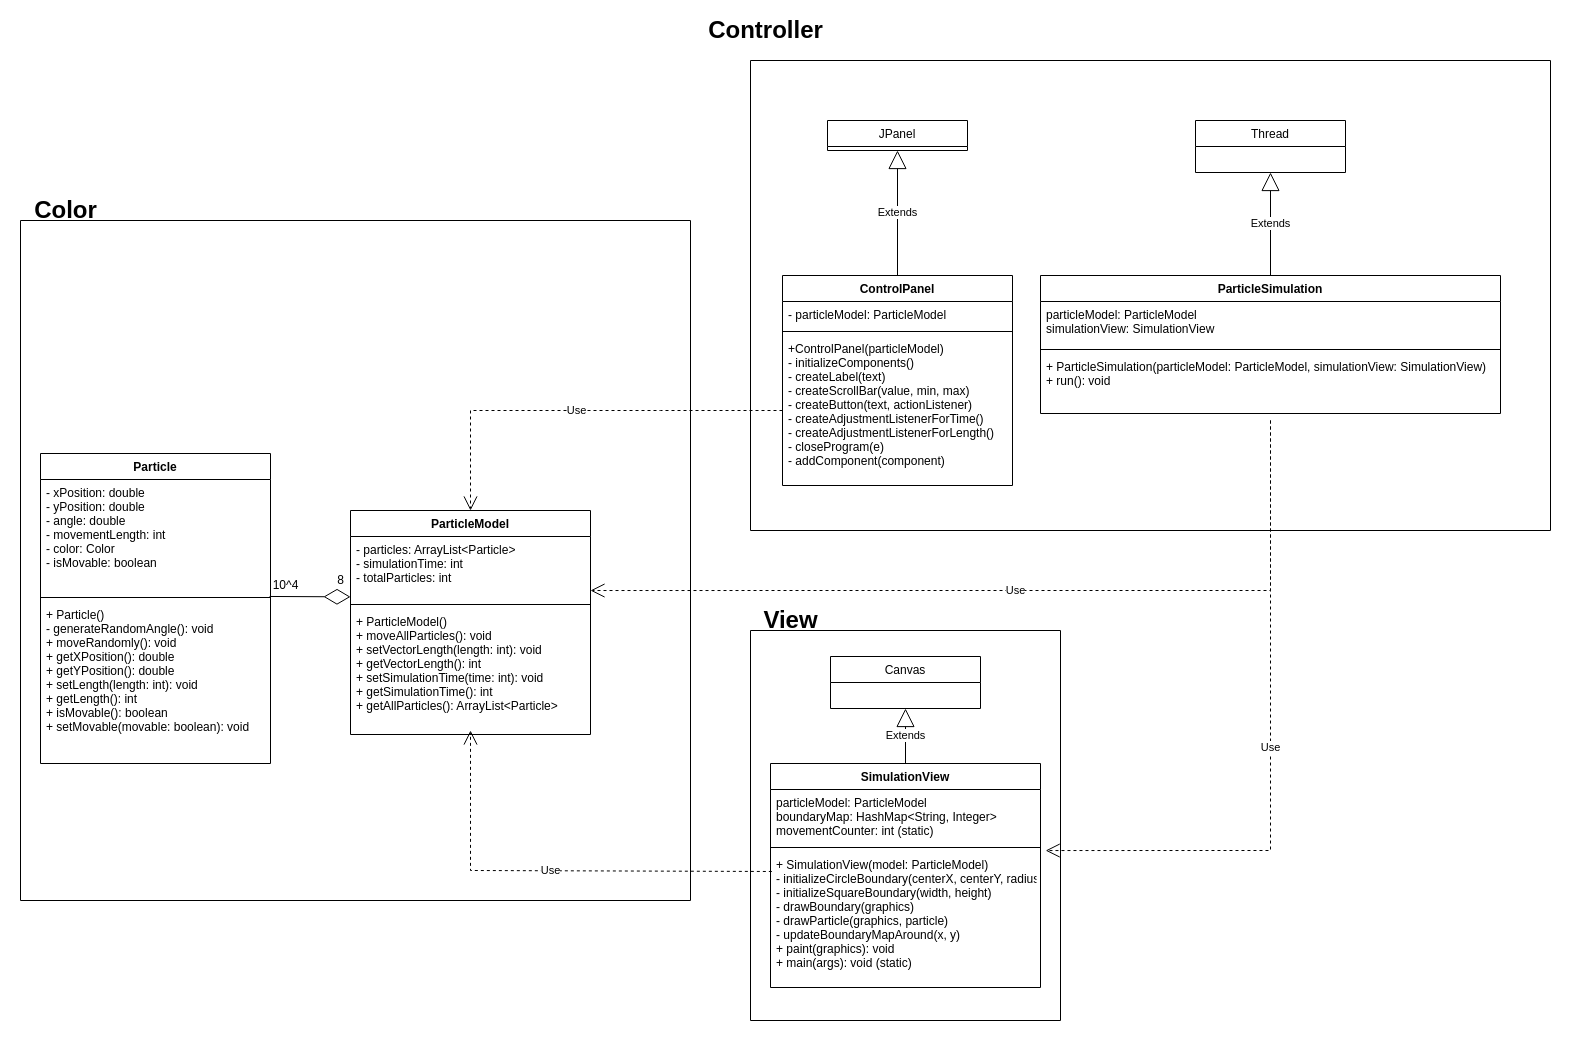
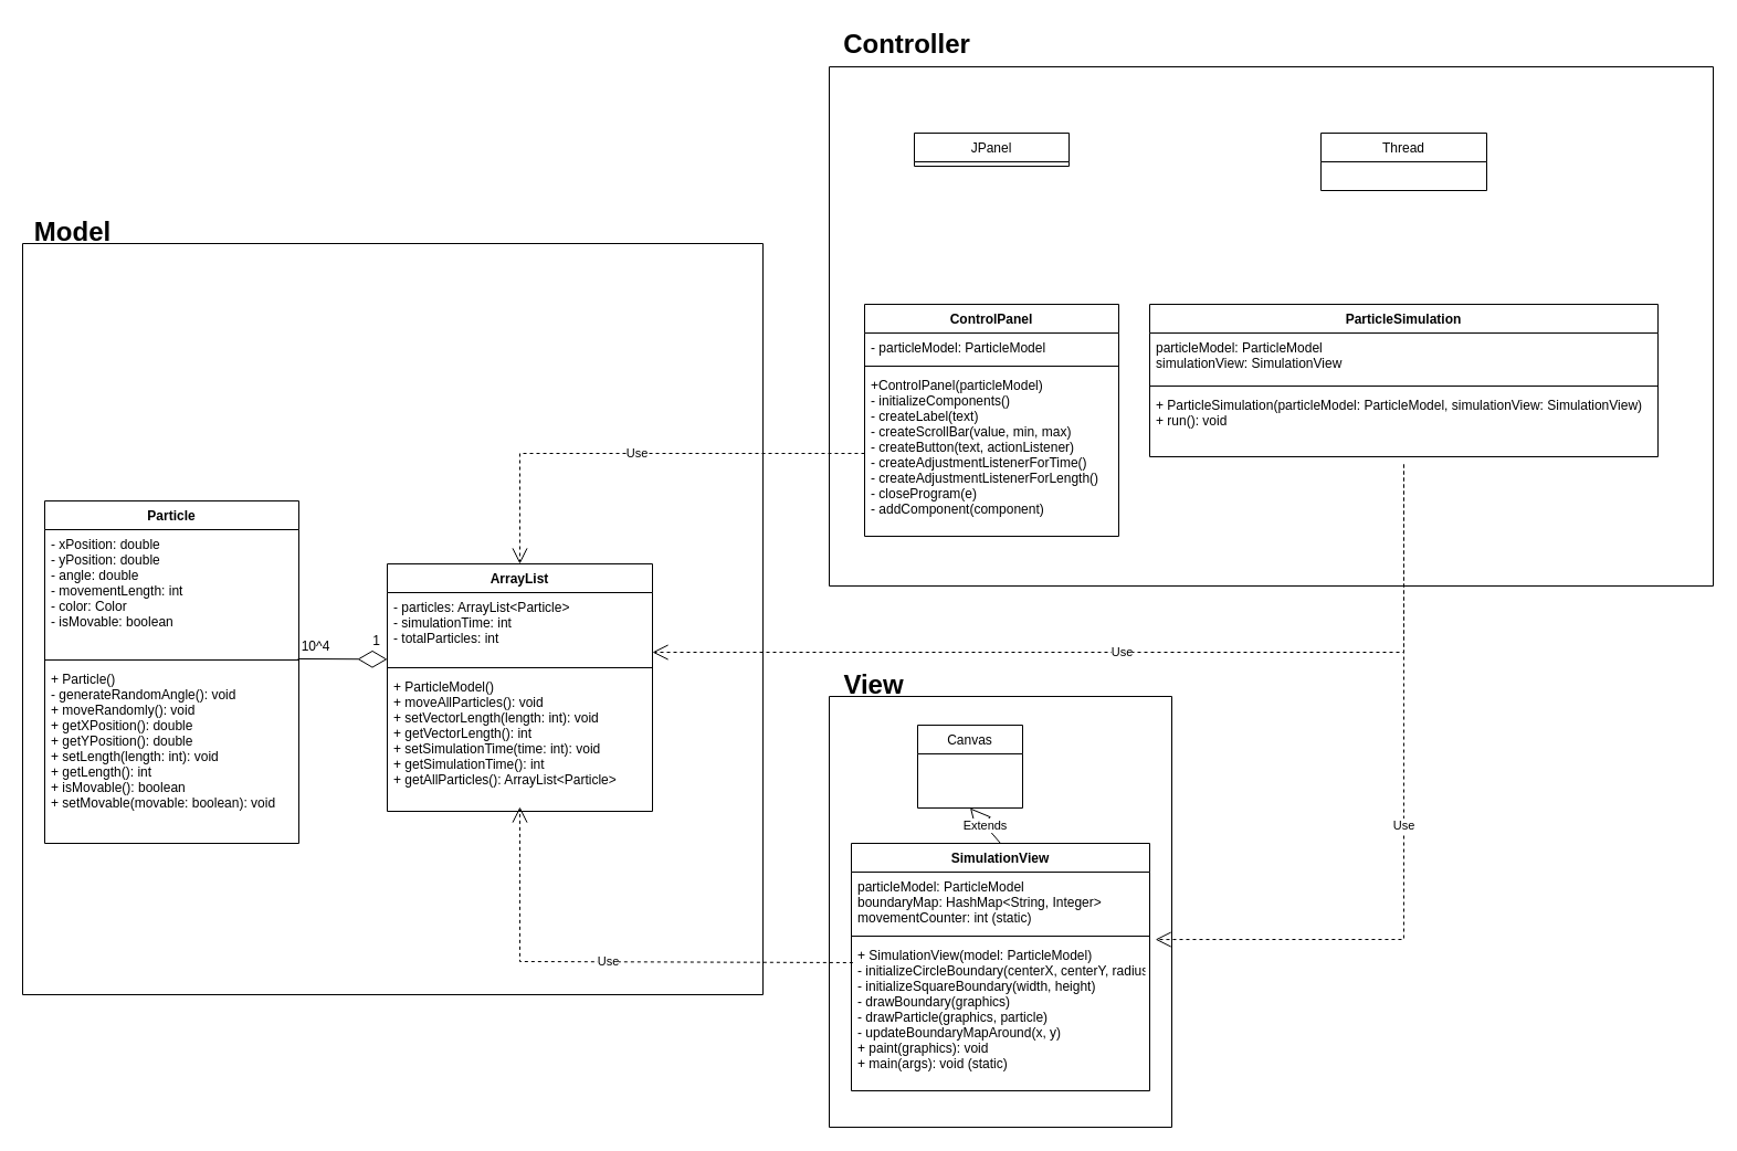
- <mxCell id="38" value="&lt;b&gt;&lt;font style=&quot;font-size: 24px;&quot;&gt;Controller&lt;/font&gt;&lt;/b&gt;" style="text;html=1;align=center;verticalAlign=middle;resizable=0;points=[];autosize=1;strokeColor=none;fillColor=none;" parent="1" vertex="1"><mxGeometry x="695" y="10" width="140" height="40" as="geometry" /></mxCell>
+ <mxCell id="38" value="&lt;b&gt;&lt;font style=&quot;font-size: 24px;&quot;&gt;Controller&lt;/font&gt;&lt;/b&gt;" style="text;html=1;align=center;verticalAlign=middle;resizable=0;points=[];autosize=1;strokeColor=none;fillColor=none;" parent="1" vertex="1"><mxGeometry x="750" y="20" width="140" height="40" as="geometry" /></mxCell>
- <mxCell id="31" value="&lt;b&gt;&lt;font style=&quot;font-size: 24px;&quot;&gt;Color&lt;/font&gt;&lt;/b&gt;" style="text;html=1;align=center;verticalAlign=middle;resizable=0;points=[];autosize=1;strokeColor=none;fillColor=none;" parent="1" vertex="1"><mxGeometry x="20" y="190" width="90" height="40" as="geometry" /></mxCell>
+ <mxCell id="31" value="&lt;b&gt;&lt;font style=&quot;font-size: 24px;&quot;&gt;Model&lt;/font&gt;&lt;/b&gt;" style="text;html=1;align=center;verticalAlign=middle;resizable=0;points=[];autosize=1;strokeColor=none;fillColor=none;" parent="1" vertex="1"><mxGeometry x="20" y="190" width="90" height="40" as="geometry" /></mxCell>
- <mxCell id="6" value="Extends" style="endArrow=block;endSize=16;endFill=0;html=1;rounded=0;exitX=0.5;exitY=0;exitDx=0;exitDy=0;entryX=0.5;entryY=1;entryDx=0;entryDy=0;" parent="1" source="2" target="36" edge="1"><mxGeometry width="160" relative="1" as="geometry"><mxPoint x="882" y="123" as="sourcePoint" /><mxPoint x="897" y="163" as="targetPoint" /></mxGeometry></mxCell>
- <mxCell id="11" value="Extends" style="endArrow=block;endSize=16;endFill=0;html=1;rounded=0;entryX=0.5;entryY=1;entryDx=0;entryDy=0;exitX=0.5;exitY=0;exitDx=0;exitDy=0;" parent="1" source="12" target="37" edge="1"><mxGeometry width="160" relative="1" as="geometry"><mxPoint x="1007" y="313" as="sourcePoint" /><mxPoint x="1009.5" y="313" as="targetPoint" /></mxGeometry></mxCell>
- <mxCell id="26" value="ParticleModel" style="swimlane;fontStyle=1;align=center;verticalAlign=top;childLayout=stackLayout;horizontal=1;startSize=26;horizontalStack=0;resizeParent=1;resizeParentMax=0;resizeLast=0;collapsible=1;marginBottom=0;" parent="25" vertex="1"><mxGeometry x="330" y="290" width="240" height="224" as="geometry" /></mxCell>
+ <mxCell id="26" value="ArrayList" style="swimlane;fontStyle=1;align=center;verticalAlign=top;childLayout=stackLayout;horizontal=1;startSize=26;horizontalStack=0;resizeParent=1;resizeParentMax=0;resizeLast=0;collapsible=1;marginBottom=0;" parent="25" vertex="1"><mxGeometry x="330" y="290" width="240" height="224" as="geometry" /></mxCell>
- <mxCell id="39" value="8" style="text;html=1;align=center;verticalAlign=middle;resizable=0;points=[];autosize=1;strokeColor=none;fillColor=none;" parent="1" vertex="1"><mxGeometry x="325" y="565" width="30" height="30" as="geometry" /></mxCell>
+ <mxCell id="39" value="1" style="text;html=1;align=center;verticalAlign=middle;resizable=0;points=[];autosize=1;strokeColor=none;fillColor=none;" parent="1" vertex="1"><mxGeometry x="325" y="565" width="30" height="30" as="geometry" /></mxCell>
- <mxCell id="34" value="Canvas" style="swimlane;fontStyle=0;childLayout=stackLayout;horizontal=1;startSize=26;fillColor=none;horizontalStack=0;resizeParent=1;resizeParentMax=0;resizeLast=0;collapsible=1;marginBottom=0;" parent="33" vertex="1"><mxGeometry x="80" y="26" width="150" height="52" as="geometry" /></mxCell>
+ <mxCell id="34" value="Canvas" style="swimlane;fontStyle=0;childLayout=stackLayout;horizontal=1;startSize=26;fillColor=none;horizontalStack=0;resizeParent=1;resizeParentMax=0;resizeLast=0;collapsible=1;marginBottom=0;" parent="33" vertex="1"><mxGeometry x="80" y="26" width="95" height="75" as="geometry" /></mxCell>
